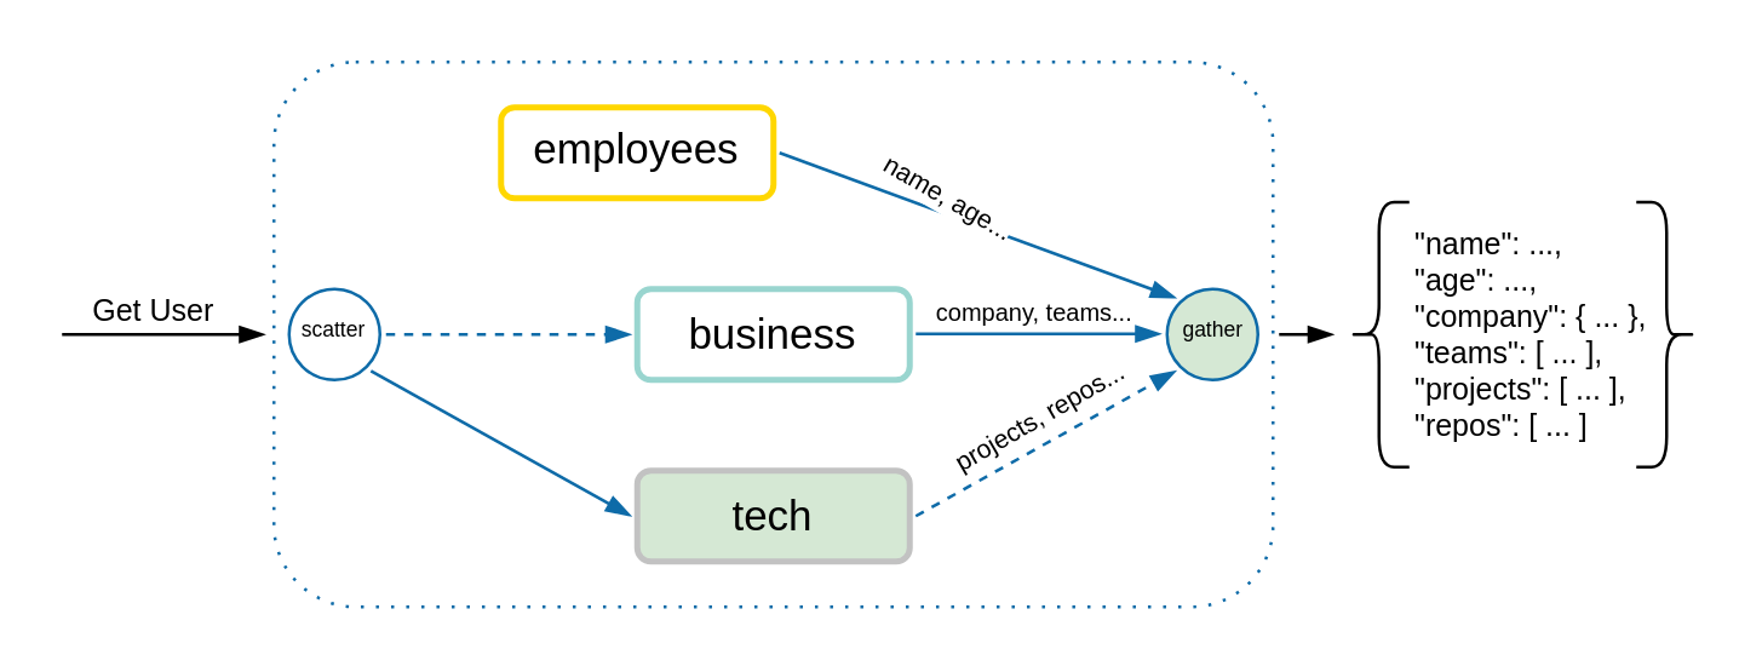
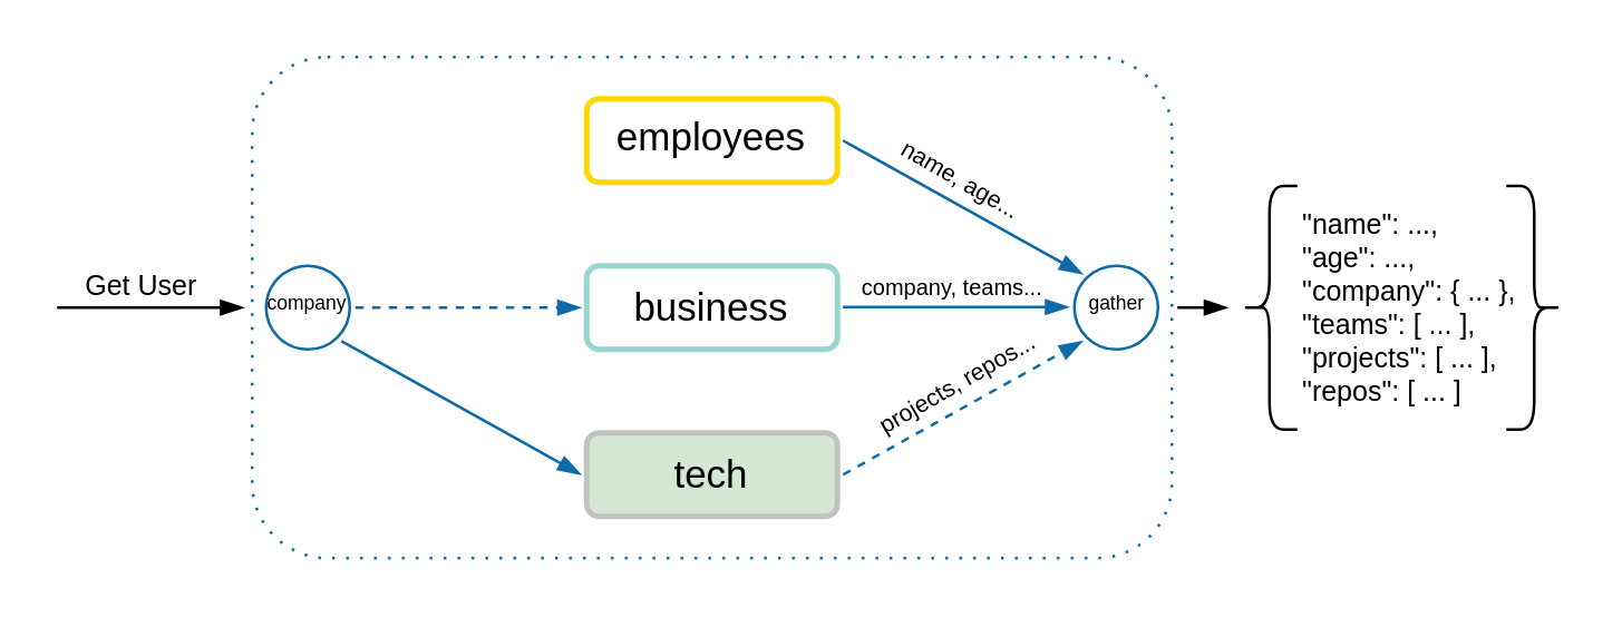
- <mxCell id="3" value="employees" style="rounded=1;whiteSpace=wrap;html=1;fontSize=14;fillColor=#FFFFFF;strokeWidth=2;perimeterSpacing=2;strokeColor=#FFD700;spacingBottom=2;" vertex="1" parent="1"><mxGeometry x="165" y="35" width="90" height="30" as="geometry" /></mxCell>
+ <mxCell id="3" value="employees" style="rounded=1;whiteSpace=wrap;html=1;fontSize=14;fillColor=#FFFFFF;strokeWidth=2;perimeterSpacing=2;strokeColor=#FFD700;spacingBottom=2;" vertex="1" parent="1"><mxGeometry x="210" y="35" width="90" height="30" as="geometry" /></mxCell>
- <mxCell id="8" value="scatter" style="ellipse;whiteSpace=wrap;html=1;labelBackgroundColor=none;strokeColor=#0E6BA8;fontSize=7;fontColor=#000000;perimeterSpacing=2;spacingBottom=2;" vertex="1" parent="1"><mxGeometry x="95" y="95" width="30" height="30" as="geometry" /></mxCell>
+ <mxCell id="8" value="company" style="ellipse;whiteSpace=wrap;html=1;labelBackgroundColor=none;strokeColor=#0E6BA8;fontSize=7;fontColor=#000000;perimeterSpacing=2;spacingBottom=2;" vertex="1" parent="1"><mxGeometry x="95" y="95" width="30" height="30" as="geometry" /></mxCell>
- <mxCell id="9" value="gather" style="ellipse;whiteSpace=wrap;html=1;labelBackgroundColor=none;strokeColor=#0E6BA8;fontSize=7;fontColor=#000000;perimeterSpacing=2;spacingBottom=2;spacingLeft=1;fillColor=#d5e8d4;" vertex="1" parent="1"><mxGeometry x="385" y="95" width="30" height="30" as="geometry" /></mxCell>
+ <mxCell id="9" value="gather" style="ellipse;whiteSpace=wrap;html=1;labelBackgroundColor=none;strokeColor=#0E6BA8;fontSize=7;fontColor=#000000;perimeterSpacing=2;spacingBottom=2;spacingLeft=1;" vertex="1" parent="1"><mxGeometry x="385" y="95" width="30" height="30" as="geometry" /></mxCell>
